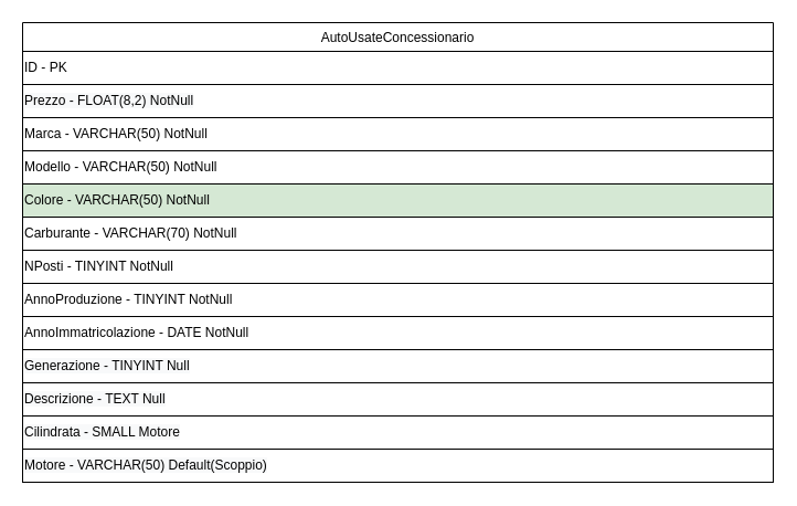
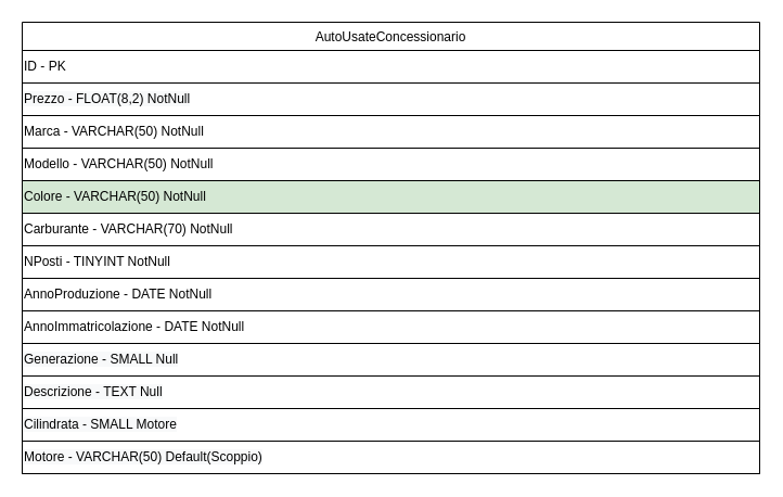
- <mxCell id="10" value="AnnoProduzione - TINYINT NotNull" style="rounded=0;whiteSpace=wrap;html=1;align=left;" vertex="1" parent="2"><mxGeometry y="236" width="680" height="30" as="geometry" /></mxCell>
+ <mxCell id="10" value="AnnoProduzione - DATE NotNull" style="rounded=0;whiteSpace=wrap;html=1;align=left;" vertex="1" parent="2"><mxGeometry y="236" width="680" height="30" as="geometry" /></mxCell>
- <mxCell id="12" value="&lt;span style=&quot;color: rgb(0 , 0 , 0) ; font-family: &amp;#34;helvetica&amp;#34; ; font-size: 12px ; font-style: normal ; font-weight: 400 ; letter-spacing: normal ; text-align: left ; text-indent: 0px ; text-transform: none ; word-spacing: 0px ; background-color: rgb(248 , 249 , 250) ; display: inline ; float: none&quot;&gt;Generazione - TINYINT Null&lt;/span&gt;" style="rounded=0;whiteSpace=wrap;html=1;align=left;" vertex="1" parent="2"><mxGeometry y="296" width="680" height="30" as="geometry" /></mxCell>
+ <mxCell id="12" value="&lt;span style=&quot;color: rgb(0 , 0 , 0) ; font-family: &amp;#34;helvetica&amp;#34; ; font-size: 12px ; font-style: normal ; font-weight: 400 ; letter-spacing: normal ; text-align: left ; text-indent: 0px ; text-transform: none ; word-spacing: 0px ; background-color: rgb(248 , 249 , 250) ; display: inline ; float: none&quot;&gt;Generazione - SMALL Null&lt;/span&gt;" style="rounded=0;whiteSpace=wrap;html=1;align=left;" vertex="1" parent="2"><mxGeometry y="296" width="680" height="30" as="geometry" /></mxCell>
